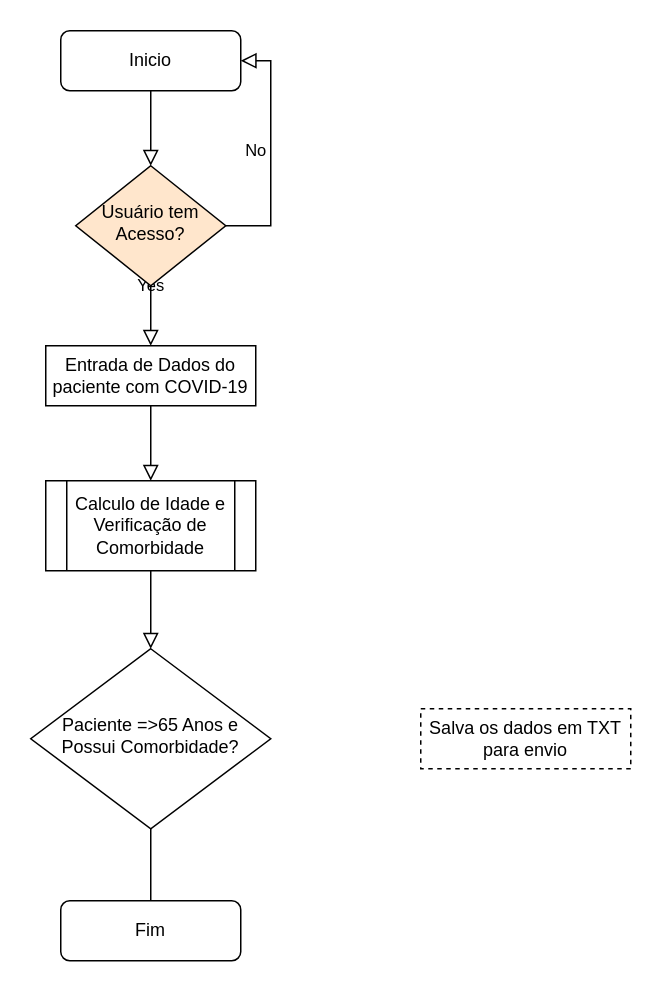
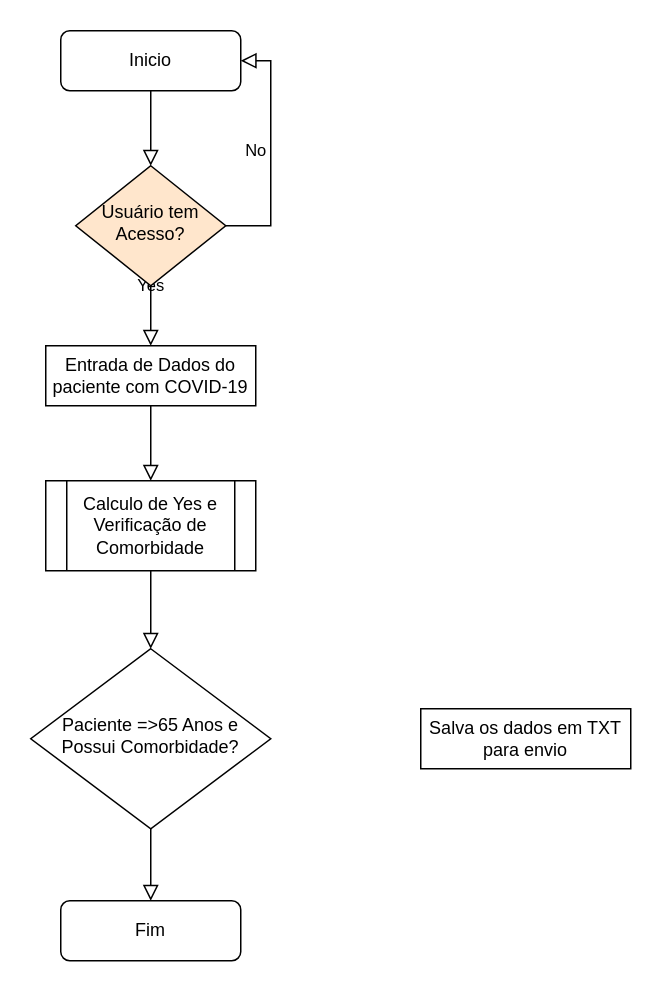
- <mxCell id="8" value="Calculo de Idade e Verificação de Comorbidade" style="shape=process;whiteSpace=wrap;html=1;backgroundOutline=1;" vertex="1" parent="1"><mxGeometry x="30" y="320" width="140" height="60" as="geometry" /></mxCell>
+ <mxCell id="8" value="Calculo de Yes e Verificação de Comorbidade" style="shape=process;whiteSpace=wrap;html=1;backgroundOutline=1;" vertex="1" parent="1"><mxGeometry x="30" y="320" width="140" height="60" as="geometry" /></mxCell>
- <mxCell id="12" value="&lt;font style=&quot;vertical-align: inherit&quot;&gt;&lt;font style=&quot;vertical-align: inherit&quot;&gt;Salva os dados em TXT para envio&lt;/font&gt;&lt;/font&gt;" style="rounded=0;whiteSpace=wrap;html=1;dashed=1;" vertex="1" parent="1"><mxGeometry x="280" y="472" width="140" height="40" as="geometry" /></mxCell>
+ <mxCell id="12" value="&lt;font style=&quot;vertical-align: inherit&quot;&gt;&lt;font style=&quot;vertical-align: inherit&quot;&gt;Salva os dados em TXT para envio&lt;/font&gt;&lt;/font&gt;" style="rounded=0;whiteSpace=wrap;html=1;" vertex="1" parent="1"><mxGeometry x="280" y="472" width="140" height="40" as="geometry" /></mxCell>
- <mxCell id="14" value="" style="edgeStyle=orthogonalEdgeStyle;rounded=0;html=1;jettySize=auto;orthogonalLoop=1;fontSize=11;endArrow=none;endFill=0;endSize=8;strokeWidth=1;shadow=0;labelBackgroundColor=none;entryX=0.5;entryY=0;entryDx=0;entryDy=0;exitX=0.5;exitY=1;exitDx=0;exitDy=0;" edge="1" parent="1" source="9" target="13"><mxGeometry y="10" relative="1" as="geometry"><mxPoint as="offset" /><mxPoint x="110" y="390" as="sourcePoint" /><mxPoint x="110" y="442" as="targetPoint" /><Array as="points"><mxPoint x="100" y="590" /><mxPoint x="100" y="590" /></Array></mxGeometry></mxCell>
+ <mxCell id="14" value="" style="edgeStyle=orthogonalEdgeStyle;rounded=0;html=1;jettySize=auto;orthogonalLoop=1;fontSize=11;endArrow=block;endFill=0;endSize=8;strokeWidth=1;shadow=0;labelBackgroundColor=none;entryX=0.5;entryY=0;entryDx=0;entryDy=0;exitX=0.5;exitY=1;exitDx=0;exitDy=0;" edge="1" parent="1" source="9" target="13"><mxGeometry y="10" relative="1" as="geometry"><mxPoint as="offset" /><mxPoint x="110" y="390" as="sourcePoint" /><mxPoint x="110" y="442" as="targetPoint" /><Array as="points"><mxPoint x="100" y="590" /><mxPoint x="100" y="590" /></Array></mxGeometry></mxCell>
